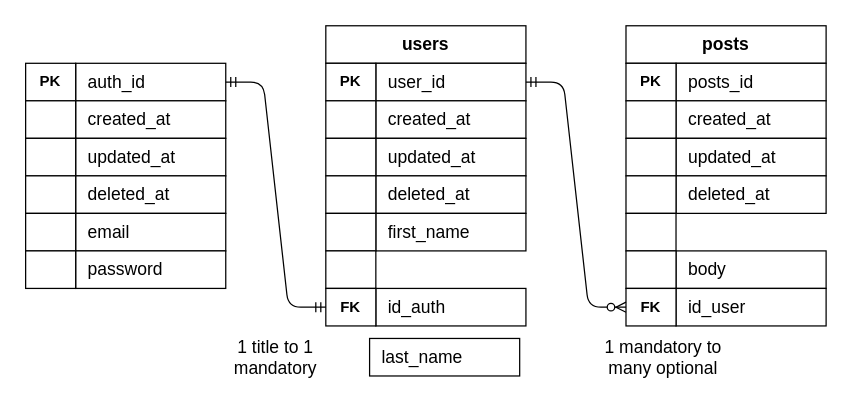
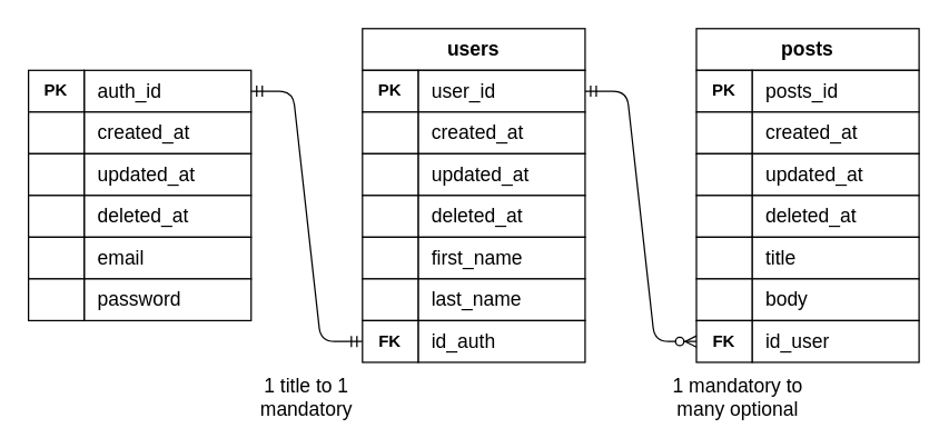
+ <mxCell id="38" value="title" style="rounded=0;whiteSpace=wrap;html=1;align=left;fontSize=14;spacingLeft=8;" vertex="1" parent="1"><mxGeometry x="540" y="170" width="120" height="30" as="geometry" /></mxCell>
- <mxCell id="13" value="last_name" style="rounded=0;whiteSpace=wrap;html=1;align=left;fontSize=14;spacingLeft=8;" vertex="1" parent="1"><mxGeometry x="295" y="270" width="120" height="30" as="geometry" /></mxCell>
+ <mxCell id="13" value="last_name" style="rounded=0;whiteSpace=wrap;html=1;align=left;fontSize=14;spacingLeft=8;" vertex="1" parent="1"><mxGeometry x="300" y="200" width="120" height="30" as="geometry" /></mxCell>
